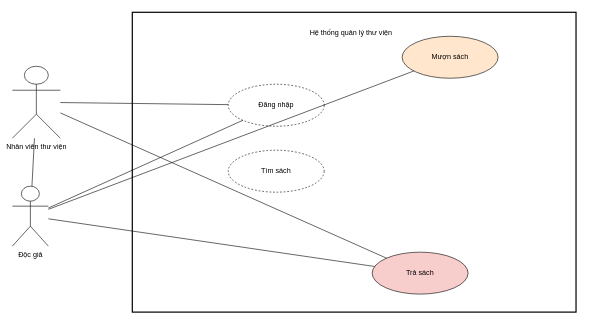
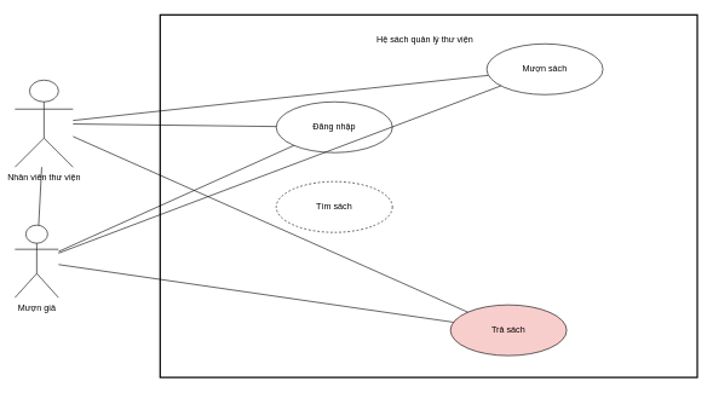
- <mxCell id="7" value="Hệ thống quản lý thư viện" style="text;html=1;whiteSpace=wrap;strokeColor=none;fillColor=none;align=center;verticalAlign=middle;rounded=0;" vertex="1" parent="2"><mxGeometry x="220" y="20" width="290" height="30" as="geometry" /></mxCell>
+ <mxCell id="7" value="Hệ sách quản lý thư viện" style="text;html=1;whiteSpace=wrap;strokeColor=none;fillColor=none;align=center;verticalAlign=middle;rounded=0;" vertex="1" parent="2"><mxGeometry x="220" y="20" width="290" height="30" as="geometry" /></mxCell>
- <mxCell id="5" value="Mượn sách" style="ellipse;whiteSpace=wrap;html=1;aspect=fixed;fillColor=#ffe6cc;" parent="2" vertex="1"><mxGeometry x="450" y="40" width="160" height="70" as="geometry" /></mxCell>
+ <mxCell id="5" value="Mượn sách" style="ellipse;whiteSpace=wrap;html=1;aspect=fixed;" parent="2" vertex="1"><mxGeometry x="450" y="40" width="160" height="70" as="geometry" /></mxCell>
+ <mxCell id="11" style="endArrow=none;html=1;" parent="1" source="8" target="5" edge="1"><mxGeometry relative="1" as="geometry" /></mxCell>
- <mxCell id="3" value="Đăng nhập" style="ellipse;whiteSpace=wrap;html=1;aspect=fixed;dashed=1;" parent="2" vertex="1"><mxGeometry x="160" y="120" width="160" height="70" as="geometry" /></mxCell>
+ <mxCell id="3" value="Đăng nhập" style="ellipse;whiteSpace=wrap;html=1;aspect=fixed;" parent="2" vertex="1"><mxGeometry x="160" y="120" width="160" height="70" as="geometry" /></mxCell>
- <mxCell id="9" value="Độc giả" style="shape=umlActor;verticalLabelPosition=bottom;verticalAlign=top;html=1;" parent="1" vertex="1"><mxGeometry x="20" y="310" width="60" height="100" as="geometry" /></mxCell>
+ <mxCell id="9" value="Mượn giả" style="shape=umlActor;verticalLabelPosition=bottom;verticalAlign=top;html=1;" parent="1" vertex="1"><mxGeometry x="20" y="310" width="60" height="100" as="geometry" /></mxCell>
